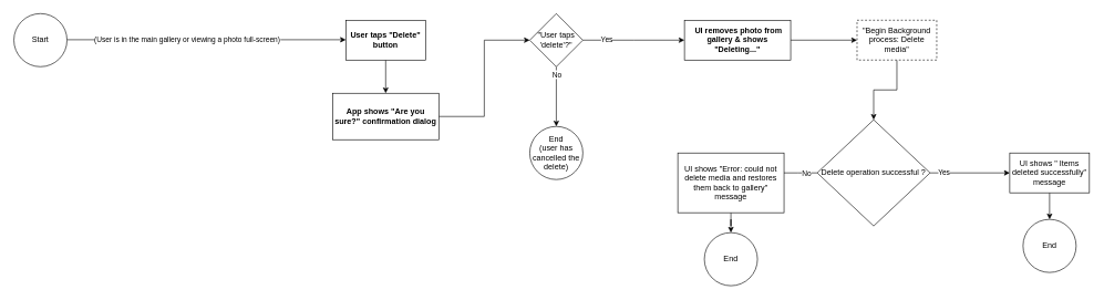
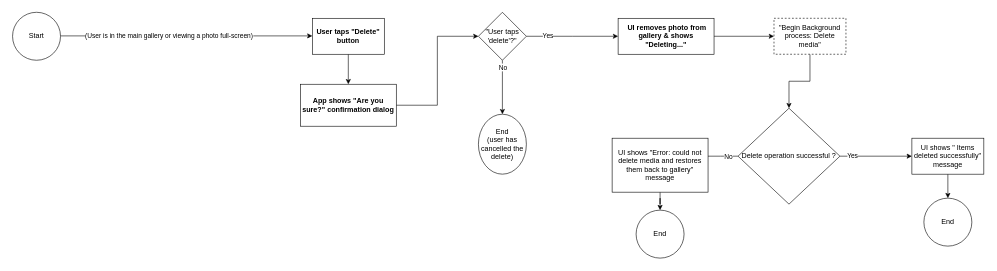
- <mxCell id="14" value="End&lt;div&gt;(user has cancelled the delete)&lt;/div&gt;" style="ellipse;whiteSpace=wrap;html=1;aspect=fixed;" parent="1" vertex="1"><mxGeometry x="797" y="190" width="80" height="80" as="geometry" /></mxCell>
+ <mxCell id="14" value="End&lt;div&gt;(user has cancelled the delete)&lt;/div&gt;" style="ellipse;whiteSpace=wrap;html=1;aspect=fixed;" parent="1" vertex="1"><mxGeometry x="797" y="190" width="80" height="100" as="geometry" /></mxCell>
